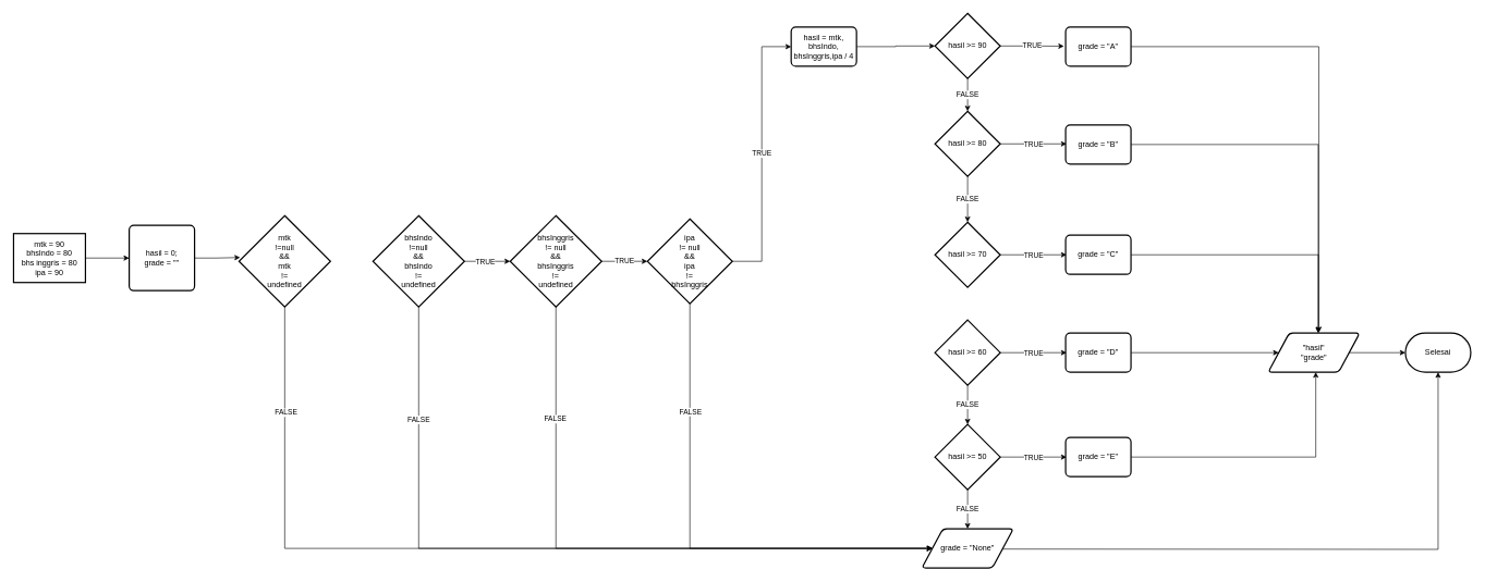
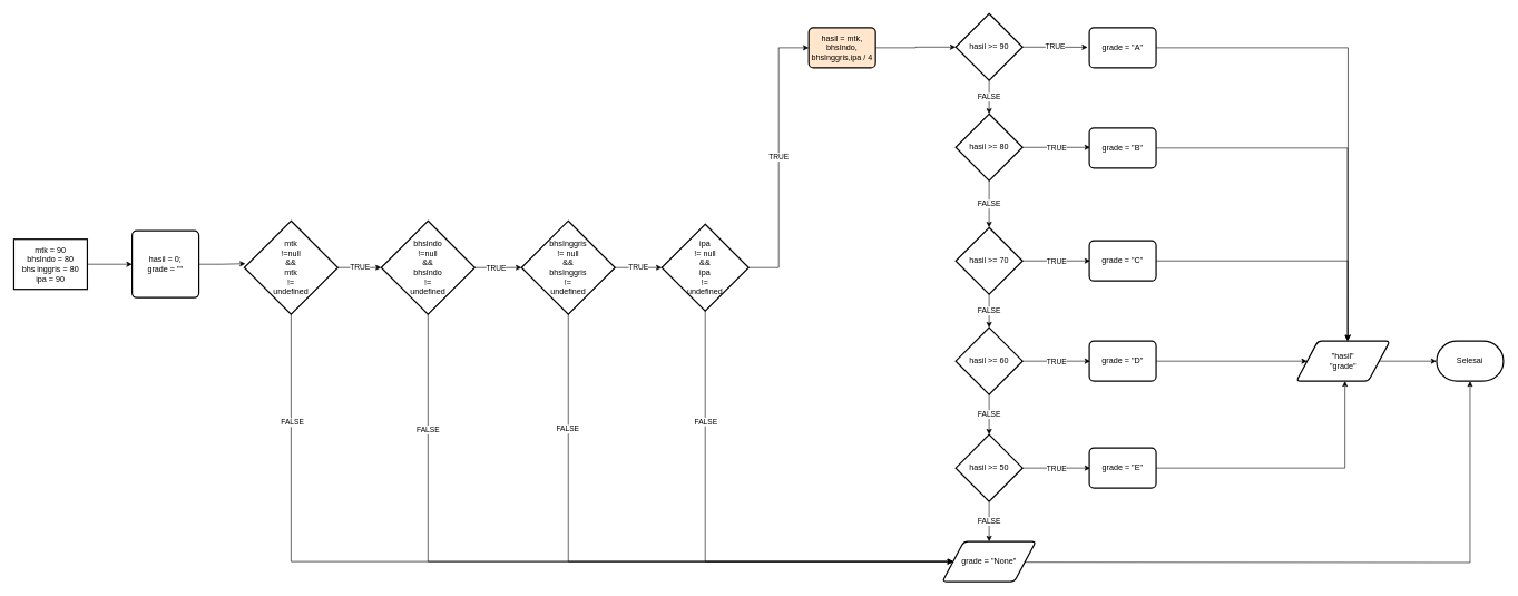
- <mxCell id="30" value="hasil = mtk, bhsIndo, bhsInggris,ipa / 4" style="rounded=1;whiteSpace=wrap;html=1;absoluteArcSize=1;arcSize=14;strokeWidth=2;" parent="1" vertex="1"><mxGeometry x="1210" y="41" width="100" height="60" as="geometry" /></mxCell>
+ <mxCell id="30" value="hasil = mtk, bhsIndo, bhsInggris,ipa / 4" style="rounded=1;whiteSpace=wrap;html=1;absoluteArcSize=1;arcSize=14;strokeWidth=2;fillColor=#ffe6cc;" parent="1" vertex="1"><mxGeometry x="1210" y="41" width="100" height="60" as="geometry" /></mxCell>
+ <mxCell id="25" value="TRUE" style="edgeStyle=orthogonalEdgeStyle;rounded=0;orthogonalLoop=1;jettySize=auto;html=1;exitX=1;exitY=0.5;exitDx=0;exitDy=0;exitPerimeter=0;entryX=0;entryY=0.5;entryDx=0;entryDy=0;entryPerimeter=0;" parent="1" source="28" target="35" edge="1"><mxGeometry relative="1" as="geometry" /></mxCell>
- <mxCell id="43" value="ipa&lt;br&gt;!= null&lt;br&gt;&amp;amp;&amp;amp;&lt;br&gt;ipa&lt;br&gt;!=&lt;br&gt;bhsInggris" style="strokeWidth=2;html=1;shape=mxgraph.flowchart.decision;whiteSpace=wrap;" parent="1" vertex="1"><mxGeometry x="990" y="335" width="130" height="130" as="geometry" /></mxCell>
+ <mxCell id="43" value="ipa&lt;br&gt;!= null&lt;br&gt;&amp;amp;&amp;amp;&lt;br&gt;ipa&lt;br&gt;!=&lt;br&gt;undefined" style="strokeWidth=2;html=1;shape=mxgraph.flowchart.decision;whiteSpace=wrap;" parent="1" vertex="1"><mxGeometry x="990" y="335" width="130" height="130" as="geometry" /></mxCell>
+ <mxCell id="10" value="FALSE" style="edgeStyle=orthogonalEdgeStyle;rounded=0;orthogonalLoop=1;jettySize=auto;html=1;exitX=0.5;exitY=1;exitDx=0;exitDy=0;exitPerimeter=0;entryX=0.5;entryY=0;entryDx=0;entryDy=0;entryPerimeter=0;" parent="1" source="12" target="15" edge="1"><mxGeometry relative="1" as="geometry" /></mxCell>
